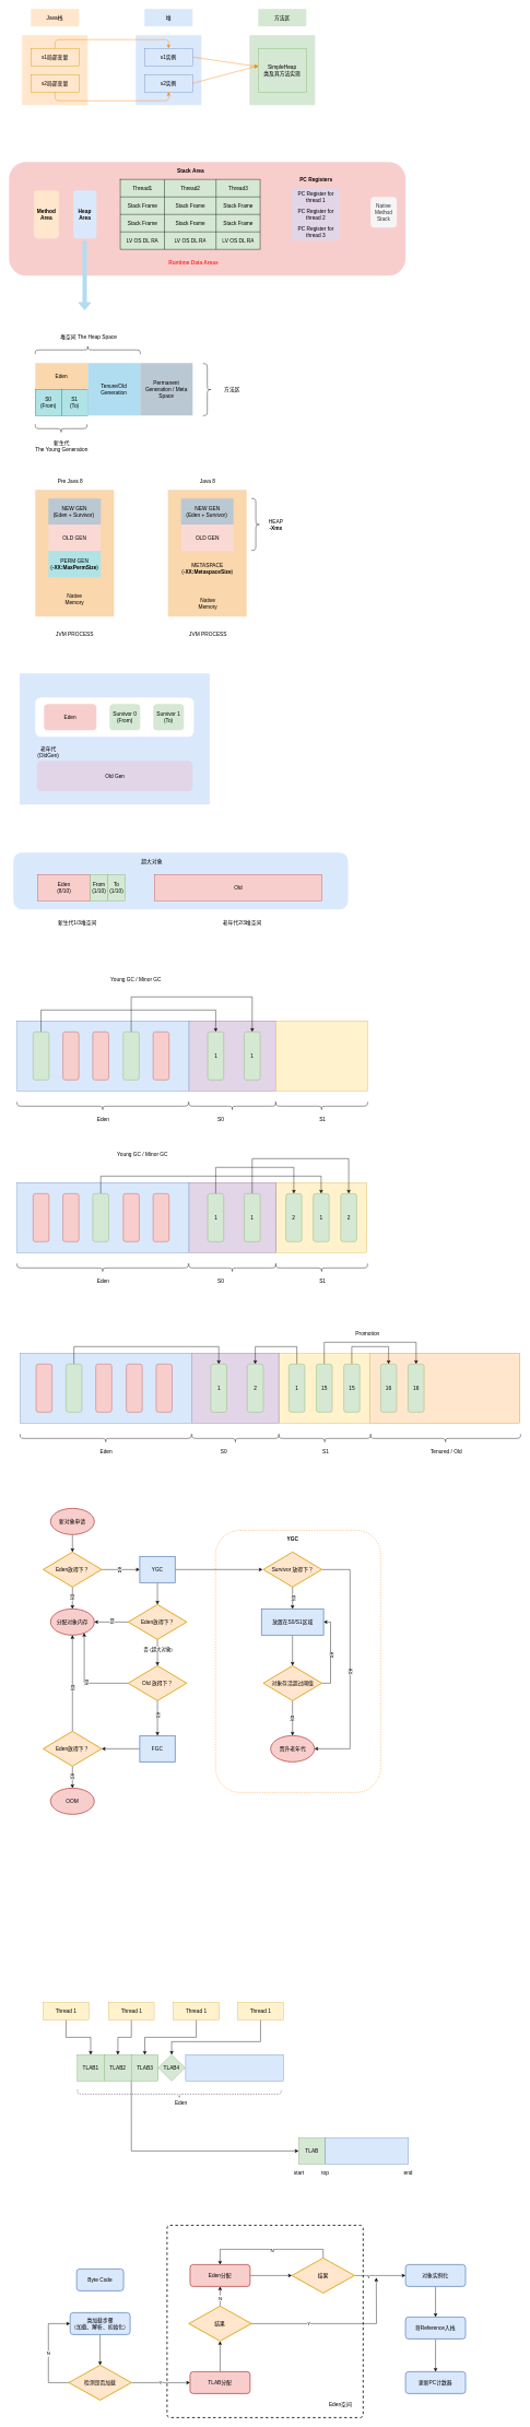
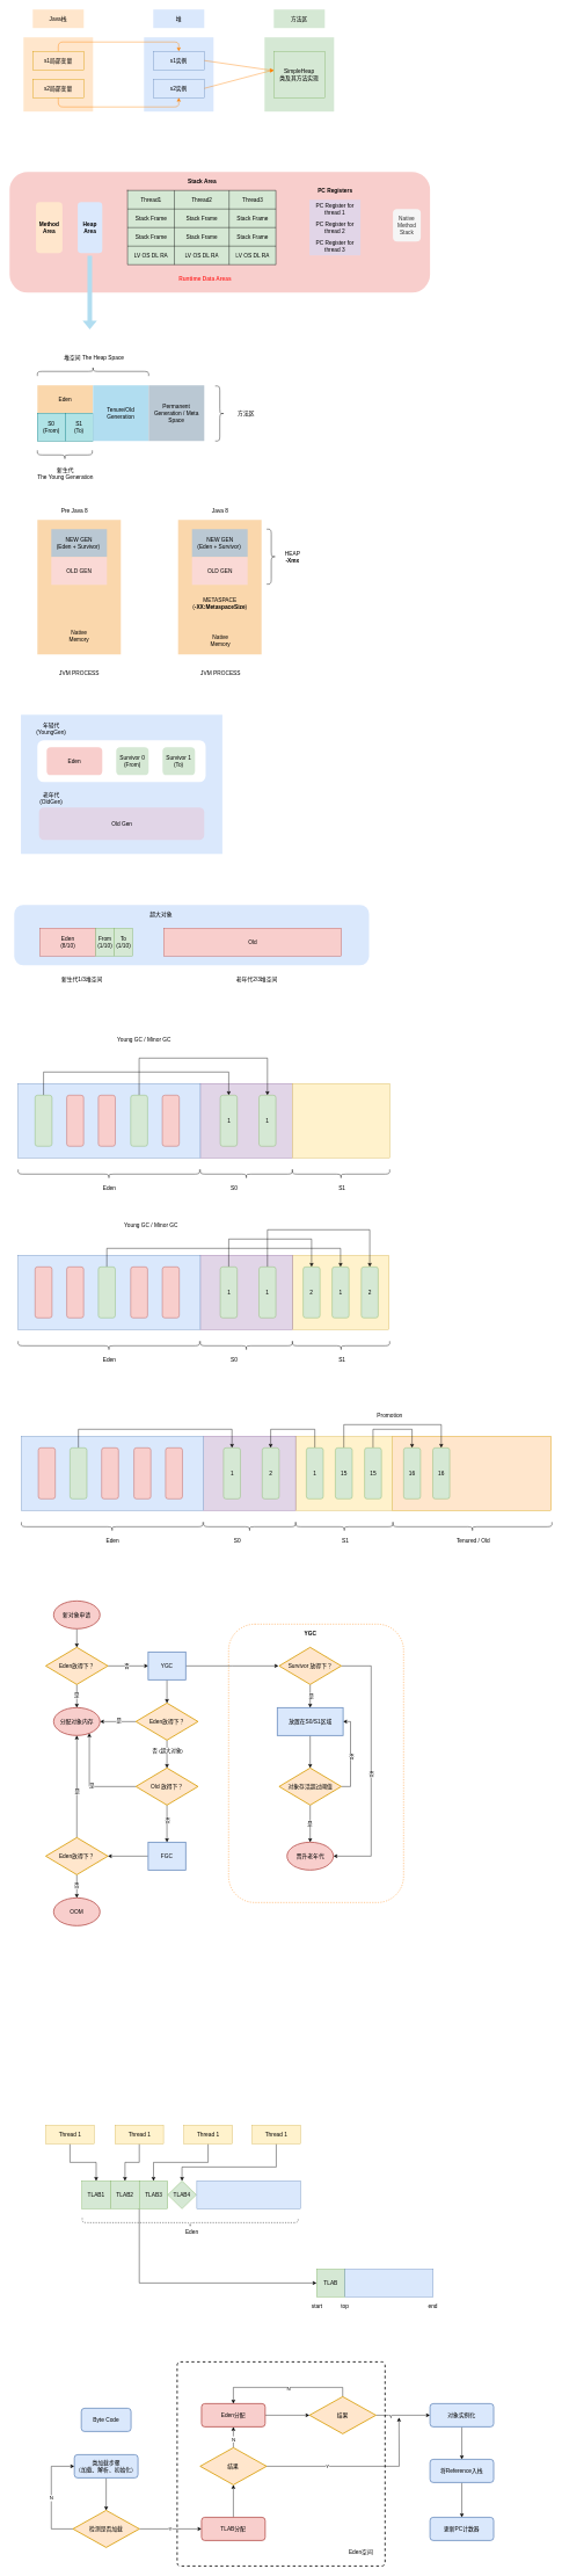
- <mxCell id="73" value="PERM GEN&lt;br&gt;(&lt;b&gt;-XX:MaxPermSize&lt;/b&gt;)" style="rounded=0;whiteSpace=wrap;html=1;fillColor=#b0e3e6;strokeColor=none;" parent="1" vertex="1"><mxGeometry x="110" y="1260" width="120" height="60" as="geometry" /></mxCell>
+ <mxCell id="89" value="年轻代 (YoungGen)" style="text;html=1;strokeColor=none;fillColor=none;align=center;verticalAlign=middle;whiteSpace=wrap;rounded=0;dashed=1;" vertex="1" parent="1"><mxGeometry x="90" y="1560" width="40" height="20" as="geometry" /></mxCell>
